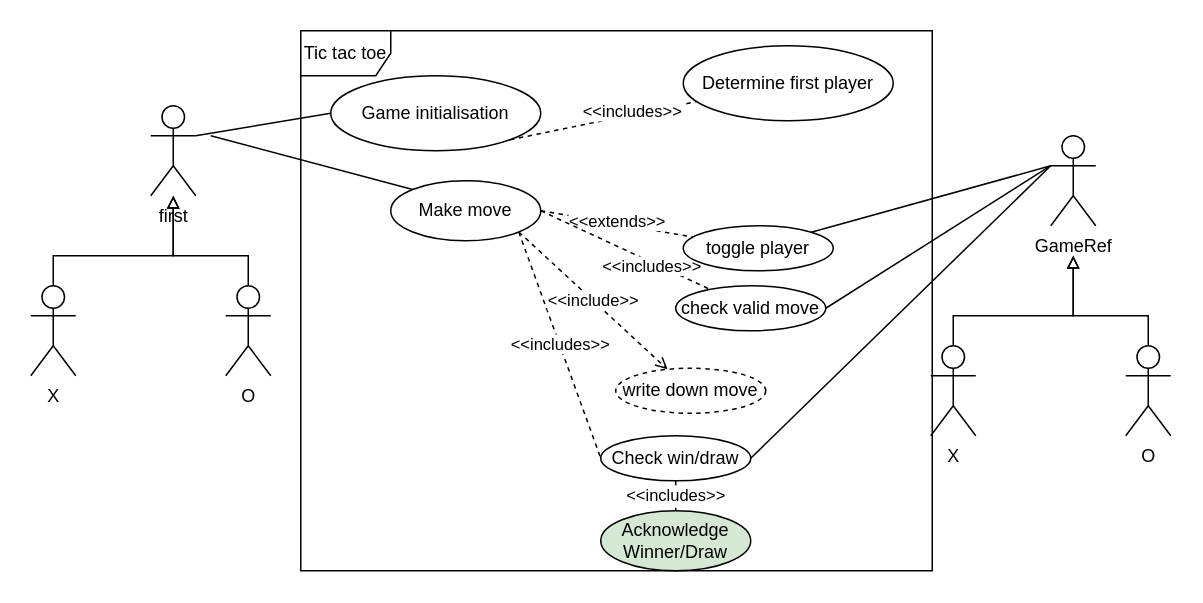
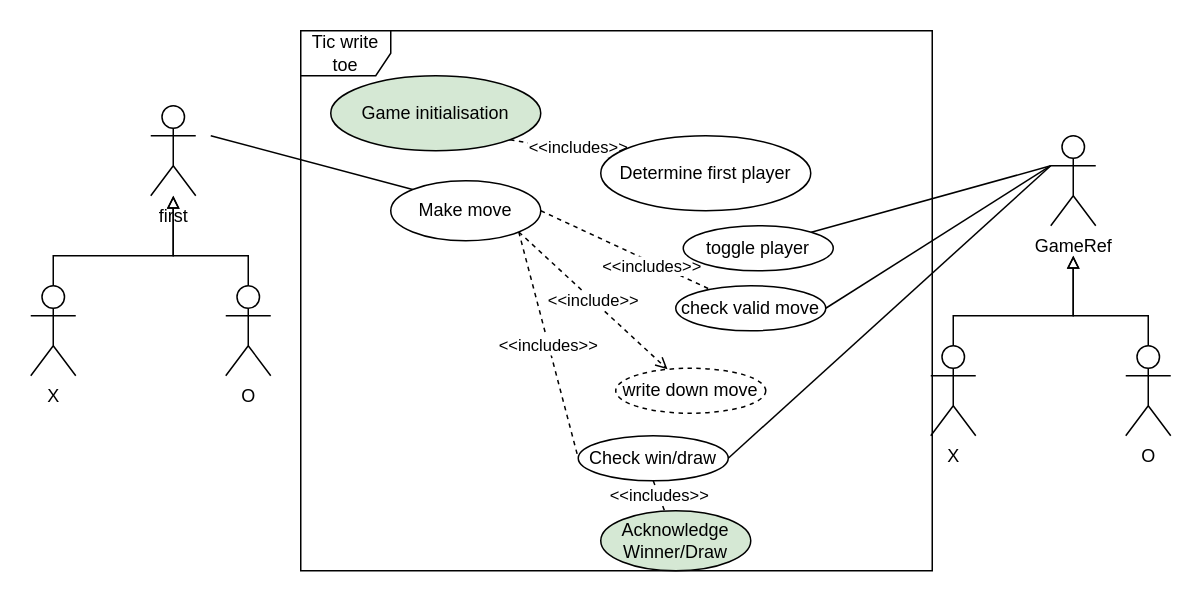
- <mxCell id="2" value="Tic tac toe" style="shape=umlFrame;whiteSpace=wrap;html=1;" vertex="1" parent="1"><mxGeometry x="200" y="20" width="421" height="360" as="geometry" /></mxCell>
+ <mxCell id="2" value="Tic write toe" style="shape=umlFrame;whiteSpace=wrap;html=1;" vertex="1" parent="1"><mxGeometry x="200" y="20" width="421" height="360" as="geometry" /></mxCell>
- <mxCell id="18" value="Determine first player" style="ellipse;whiteSpace=wrap;html=1;" vertex="1" parent="1"><mxGeometry x="455" y="30" width="140" height="50" as="geometry" /></mxCell>
+ <mxCell id="18" value="Determine first player" style="ellipse;whiteSpace=wrap;html=1;" vertex="1" parent="1"><mxGeometry x="400" y="90" width="140" height="50" as="geometry" /></mxCell>
- <mxCell id="17" value="Game initialisation" style="ellipse;whiteSpace=wrap;html=1;" vertex="1" parent="1"><mxGeometry x="220" y="50" width="140" height="50" as="geometry" /></mxCell>
+ <mxCell id="17" value="Game initialisation" style="ellipse;whiteSpace=wrap;html=1;fillColor=#d5e8d4;" vertex="1" parent="1"><mxGeometry x="220" y="50" width="140" height="50" as="geometry" /></mxCell>
- <mxCell id="3" style="rounded=0;orthogonalLoop=1;jettySize=auto;html=1;exitX=1;exitY=0.333;exitDx=0;exitDy=0;exitPerimeter=0;entryX=0;entryY=0.5;entryDx=0;entryDy=0;endArrow=none;endFill=0;" edge="1" parent="1" source="4" target="17"><mxGeometry relative="1" as="geometry" /></mxCell>
- <mxCell id="20" style="edgeStyle=none;rounded=0;orthogonalLoop=1;jettySize=auto;html=1;exitX=1;exitY=0.5;exitDx=0;exitDy=0;dashed=1;endArrow=none;endFill=0;" edge="1" parent="1" source="26" target="27"><mxGeometry relative="1" as="geometry" /></mxCell>
- <mxCell id="21" value="&amp;lt;&amp;lt;extends&amp;gt;&amp;gt;" style="edgeLabel;html=1;align=center;verticalAlign=middle;resizable=0;points=[];" vertex="1" connectable="0" parent="20"><mxGeometry x="-0.3" y="1" relative="1" as="geometry"><mxPoint x="15" y="1" as="offset" /></mxGeometry></mxCell>
- <mxCell id="30" value="Check win/draw" style="ellipse;whiteSpace=wrap;html=1;" vertex="1" parent="1"><mxGeometry x="400" y="290" width="100" height="30" as="geometry" /></mxCell>
+ <mxCell id="30" value="Check win/draw" style="ellipse;whiteSpace=wrap;html=1;" vertex="1" parent="1"><mxGeometry x="385" y="290" width="100" height="30" as="geometry" /></mxCell>
